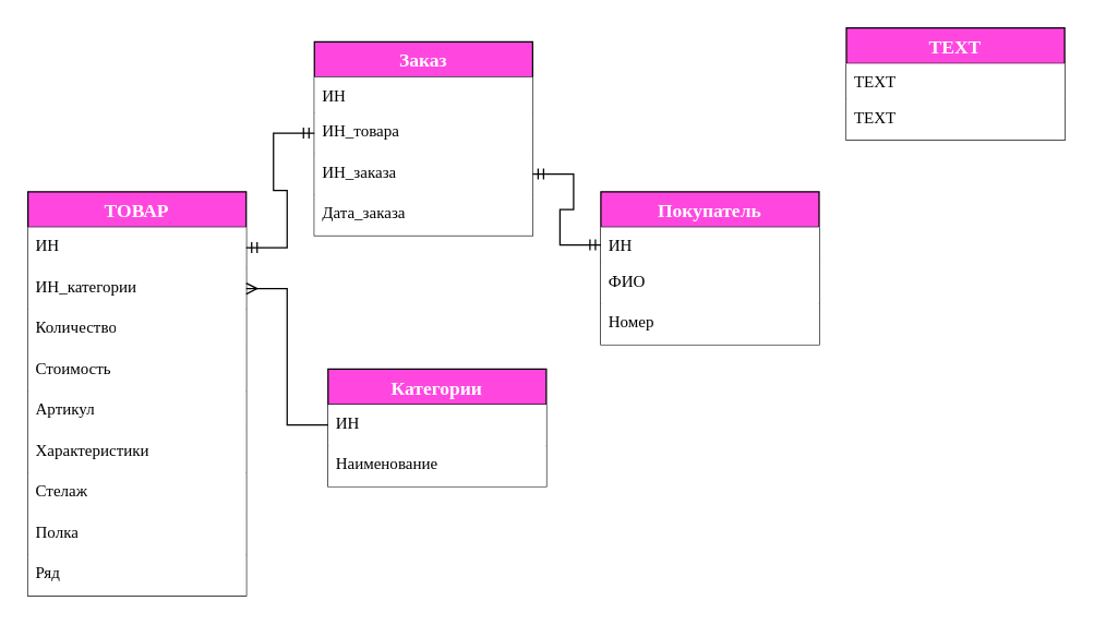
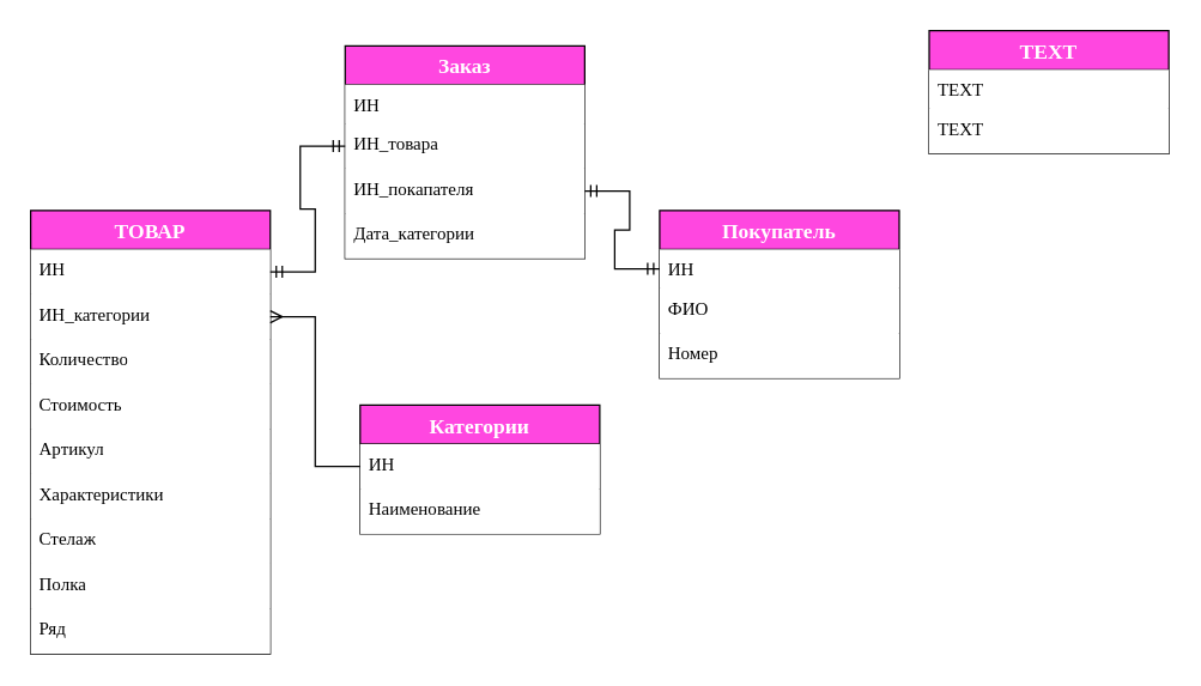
- <mxCell id="22" value="ИН_заказа" style="text;strokeColor=none;fillColor=default;spacingLeft=4;spacingRight=4;overflow=hidden;rotatable=0;points=[[0,0.5],[1,0.5]];portConstraint=eastwest;fontSize=12;whiteSpace=wrap;html=1;fontFamily=Comic Sans MS;" parent="19" vertex="1"><mxGeometry y="82" width="160" height="30" as="geometry" /></mxCell>
+ <mxCell id="22" value="ИН_покапателя" style="text;strokeColor=none;fillColor=default;spacingLeft=4;spacingRight=4;overflow=hidden;rotatable=0;points=[[0,0.5],[1,0.5]];portConstraint=eastwest;fontSize=12;whiteSpace=wrap;html=1;fontFamily=Comic Sans MS;" parent="19" vertex="1"><mxGeometry y="82" width="160" height="30" as="geometry" /></mxCell>
- <mxCell id="23" value="Дата_заказа" style="text;strokeColor=none;fillColor=default;spacingLeft=4;spacingRight=4;overflow=hidden;rotatable=0;points=[[0,0.5],[1,0.5]];portConstraint=eastwest;fontSize=12;whiteSpace=wrap;html=1;fontFamily=Comic Sans MS;" parent="19" vertex="1"><mxGeometry y="112" width="160" height="30" as="geometry" /></mxCell>
+ <mxCell id="23" value="Дата_категории" style="text;strokeColor=none;fillColor=default;spacingLeft=4;spacingRight=4;overflow=hidden;rotatable=0;points=[[0,0.5],[1,0.5]];portConstraint=eastwest;fontSize=12;whiteSpace=wrap;html=1;fontFamily=Comic Sans MS;" parent="19" vertex="1"><mxGeometry y="112" width="160" height="30" as="geometry" /></mxCell>
